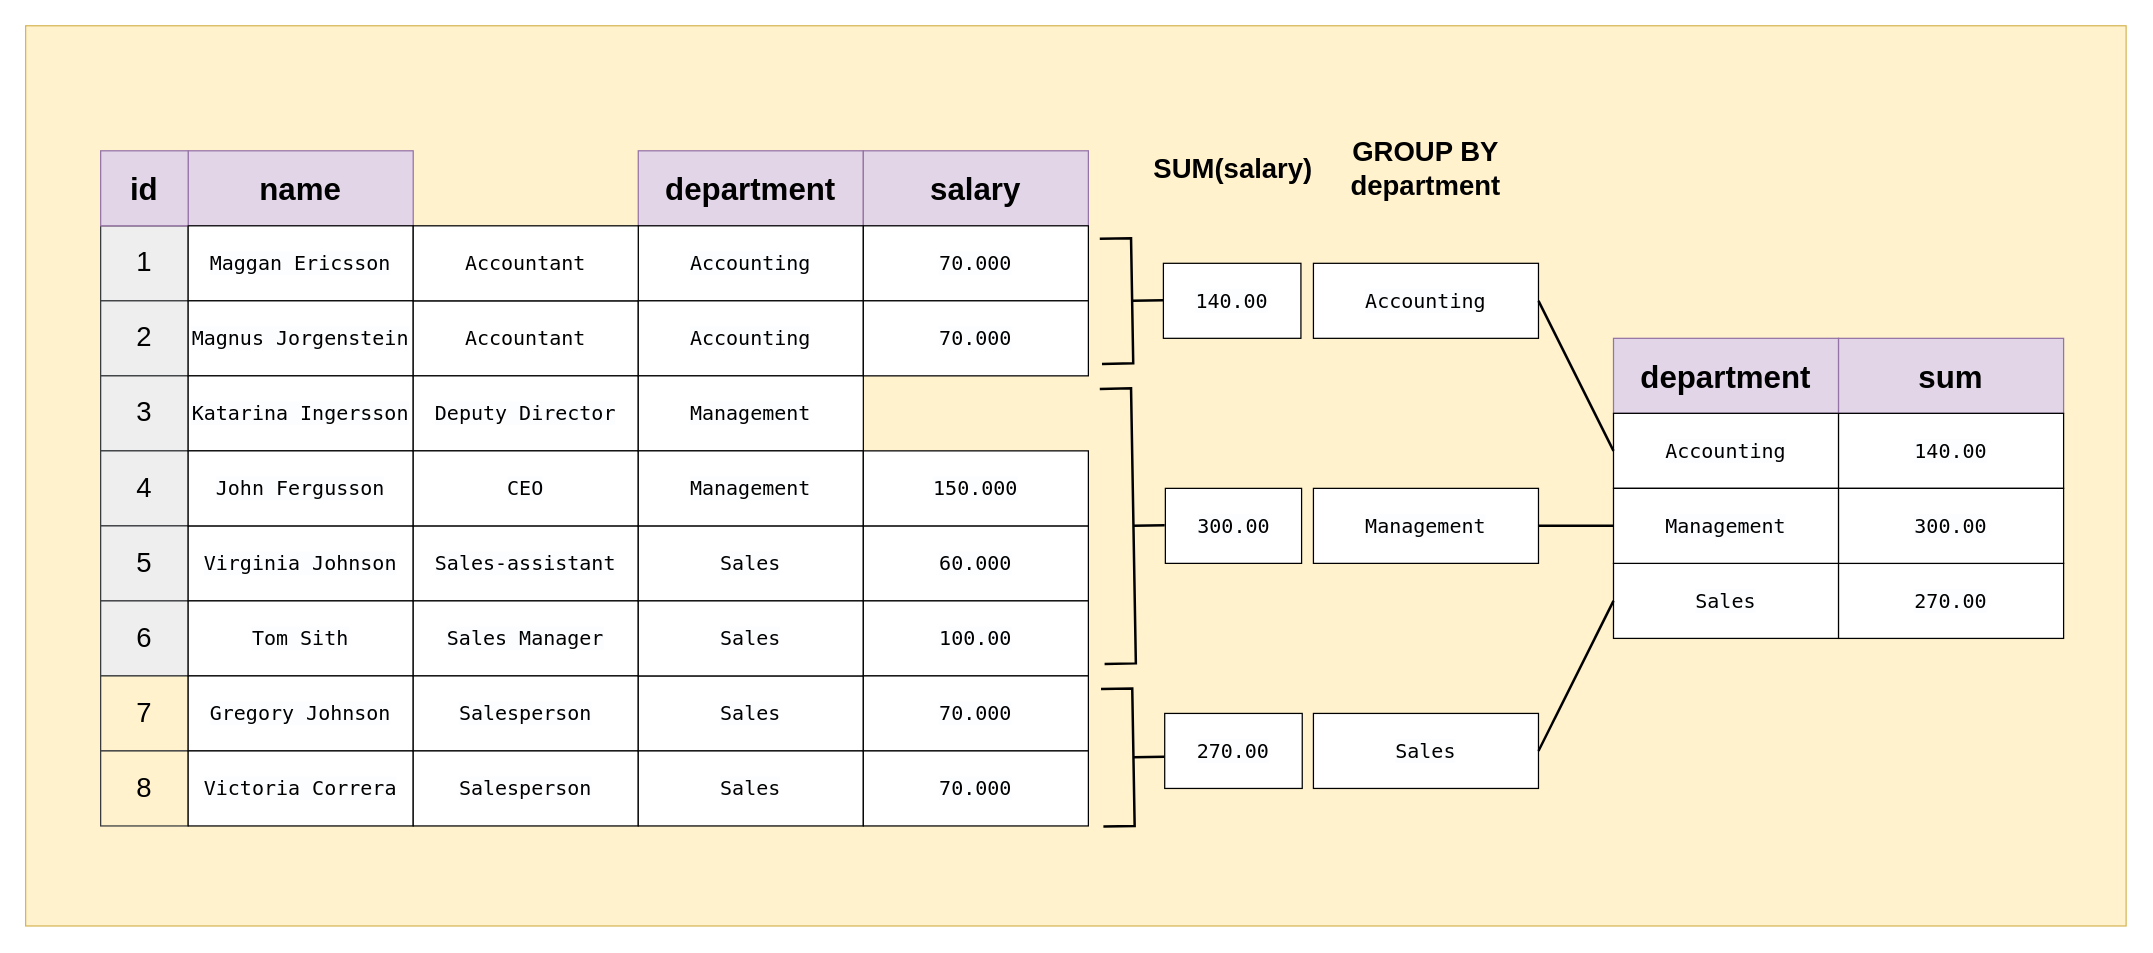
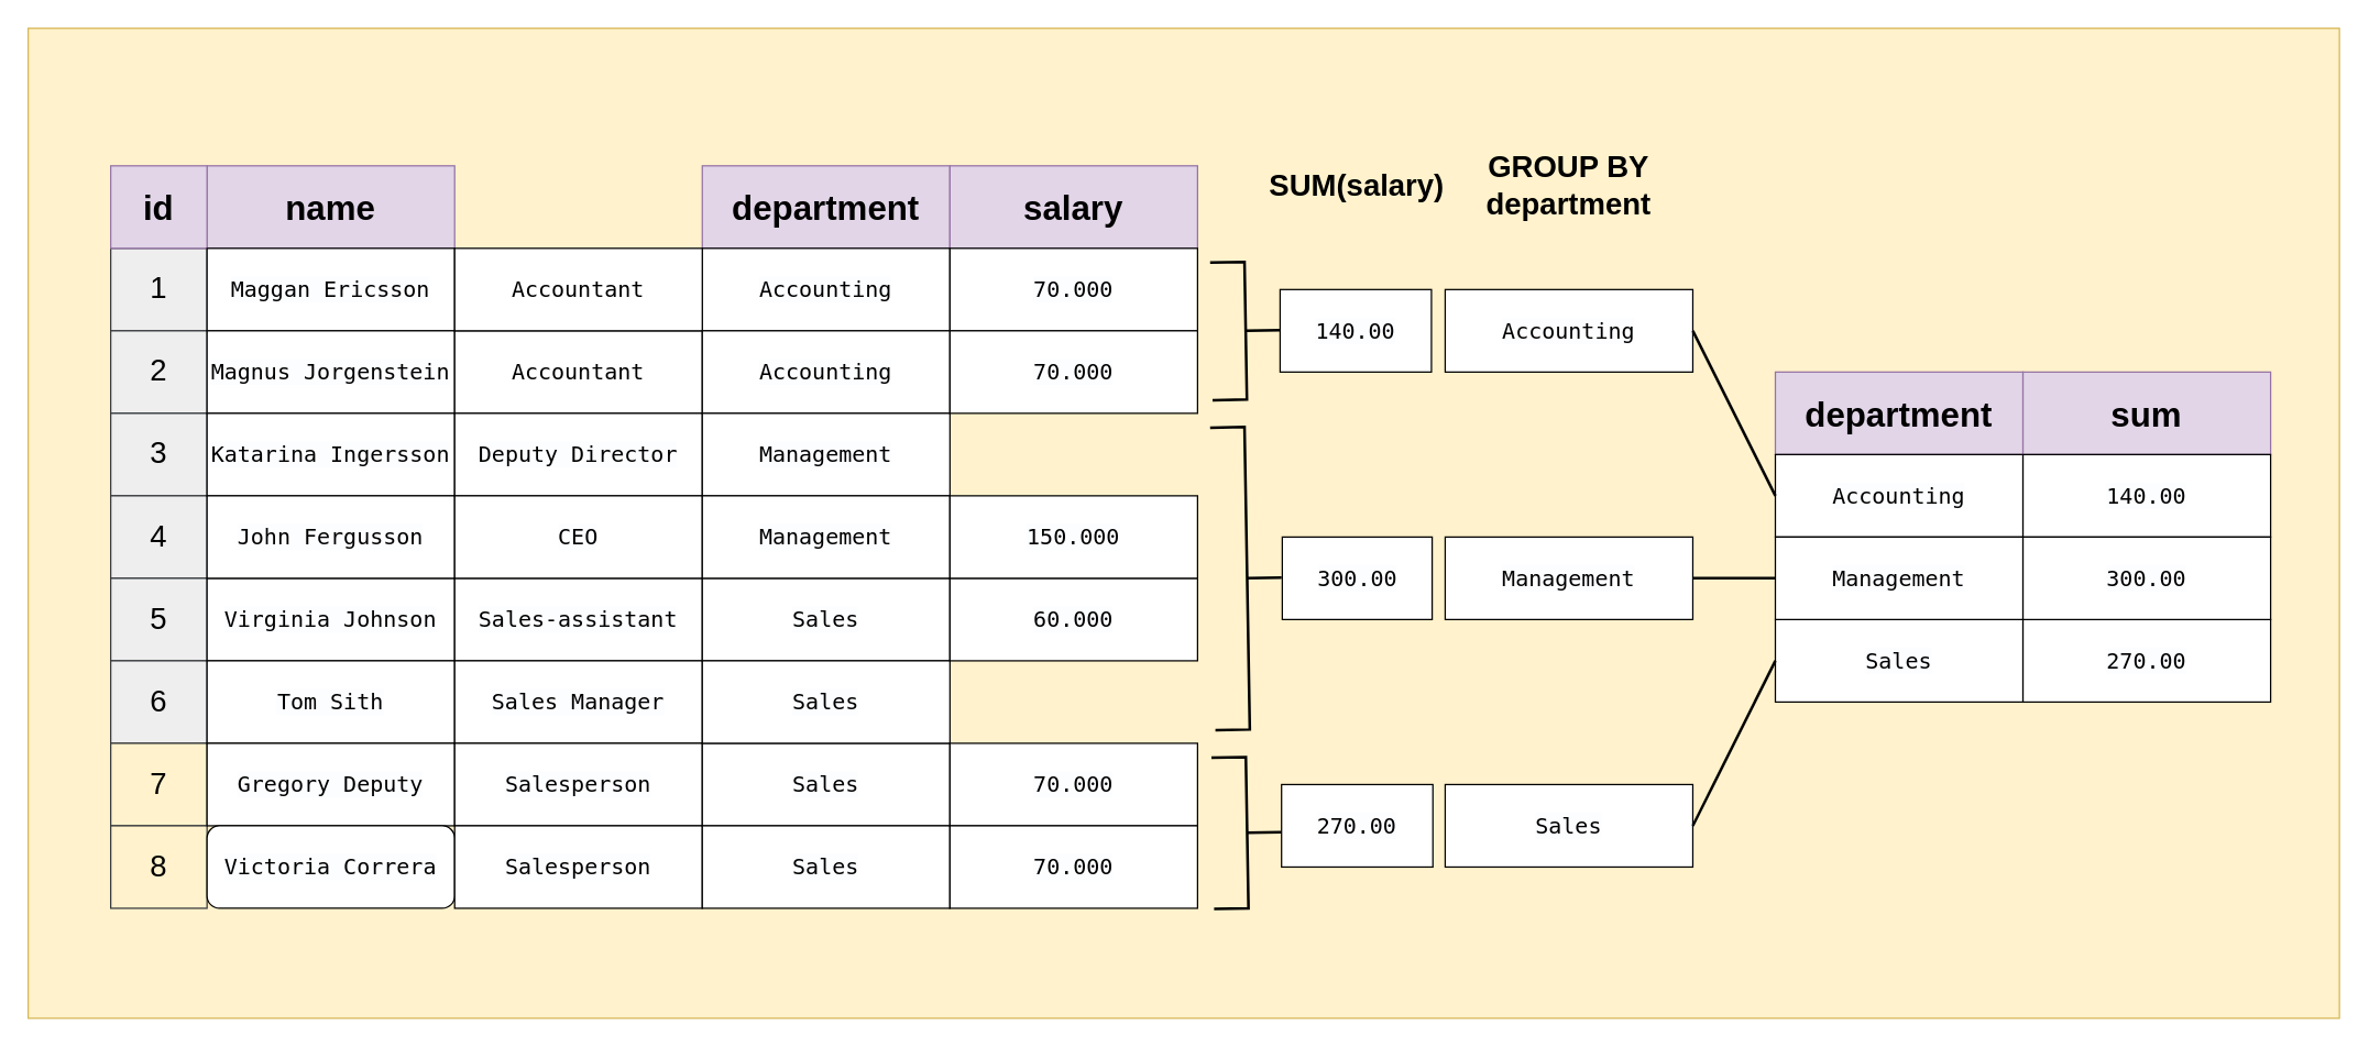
- <mxCell id="42" value="&lt;span style=&quot;font-family: &amp;#34;droid sans mono&amp;#34; , monospace , monospace , &amp;#34;droid sans fallback&amp;#34; ; font-size: 16px ; background-color: rgb(252 , 253 , 255)&quot;&gt;100.00&lt;/span&gt;" style="rounded=0;whiteSpace=wrap;html=1;" vertex="1" parent="1"><mxGeometry x="690" y="480" width="180" height="60" as="geometry" /></mxCell>
- <mxCell id="19" value="&lt;span style=&quot;font-family: &amp;#34;droid sans mono&amp;#34; , monospace , monospace , &amp;#34;droid sans fallback&amp;#34; ; font-size: 16px ; background-color: rgb(252 , 253 , 255)&quot;&gt;Gregory Johnson&lt;/span&gt;" style="rounded=0;whiteSpace=wrap;html=1;" vertex="1" parent="1"><mxGeometry x="150" y="540" width="180" height="60" as="geometry" /></mxCell>
+ <mxCell id="19" value="&lt;span style=&quot;font-family: &amp;#34;droid sans mono&amp;#34; , monospace , monospace , &amp;#34;droid sans fallback&amp;#34; ; font-size: 16px ; background-color: rgb(252 , 253 , 255)&quot;&gt;Gregory Deputy&lt;/span&gt;" style="rounded=0;whiteSpace=wrap;html=1;" vertex="1" parent="1"><mxGeometry x="150" y="540" width="180" height="60" as="geometry" /></mxCell>
- <mxCell id="20" value="&lt;span style=&quot;font-family: &amp;#34;droid sans mono&amp;#34; , monospace , monospace , &amp;#34;droid sans fallback&amp;#34; ; font-size: 16px ; background-color: rgb(252 , 253 , 255)&quot;&gt;Victoria Correra&lt;/span&gt;" style="rounded=0;whiteSpace=wrap;html=1;" vertex="1" parent="1"><mxGeometry x="150" y="600" width="180" height="60" as="geometry" /></mxCell>
+ <mxCell id="20" value="&lt;span style=&quot;font-family: &amp;#34;droid sans mono&amp;#34; , monospace , monospace , &amp;#34;droid sans fallback&amp;#34; ; font-size: 16px ; background-color: rgb(252 , 253 , 255)&quot;&gt;Victoria Correra&lt;/span&gt;" style="whiteSpace=wrap;html=1;rounded=1;" vertex="1" parent="1"><mxGeometry x="150" y="600" width="180" height="60" as="geometry" /></mxCell>
